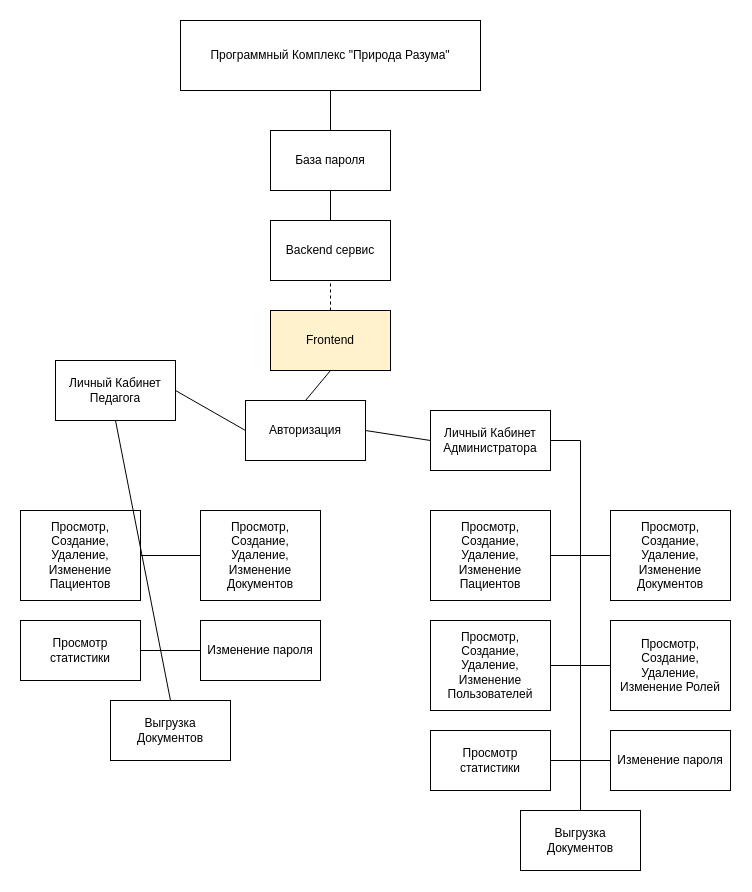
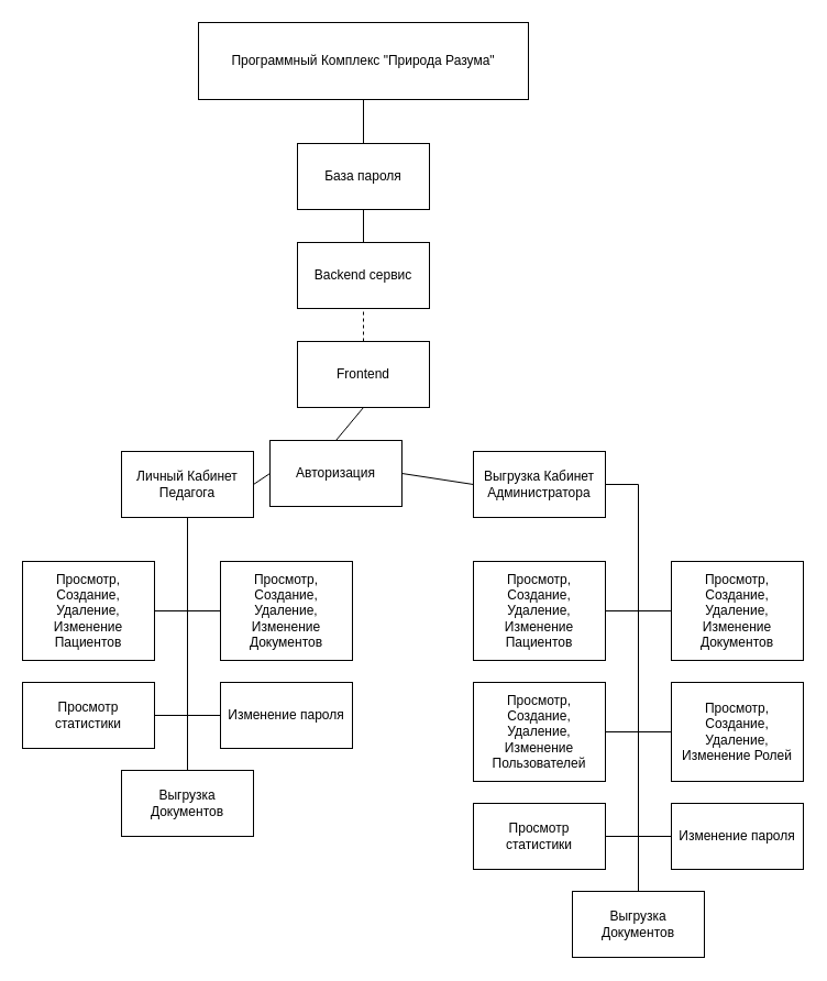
- <mxCell id="13" value="Frontend" style="rounded=0;whiteSpace=wrap;html=1;fillColor=#fff2cc;" vertex="1" parent="1"><mxGeometry x="270" y="310" width="120" height="60" as="geometry" /></mxCell>
+ <mxCell id="13" value="Frontend" style="rounded=0;whiteSpace=wrap;html=1;" vertex="1" parent="1"><mxGeometry x="270" y="310" width="120" height="60" as="geometry" /></mxCell>
- <mxCell id="16" value="Личный Кабинет Педагога" style="rounded=0;whiteSpace=wrap;html=1;" vertex="1" parent="1"><mxGeometry x="55" y="360" width="120" height="60" as="geometry" /></mxCell>
+ <mxCell id="16" value="Личный Кабинет Педагога" style="rounded=0;whiteSpace=wrap;html=1;" vertex="1" parent="1"><mxGeometry x="110" y="410" width="120" height="60" as="geometry" /></mxCell>
- <mxCell id="19" value="Личный Кабинет Администратора" style="rounded=0;whiteSpace=wrap;html=1;" vertex="1" parent="1"><mxGeometry x="430" y="410" width="120" height="60" as="geometry" /></mxCell>
+ <mxCell id="19" value="Выгрузка Кабинет Администратора" style="rounded=0;whiteSpace=wrap;html=1;" vertex="1" parent="1"><mxGeometry x="430" y="410" width="120" height="60" as="geometry" /></mxCell>
